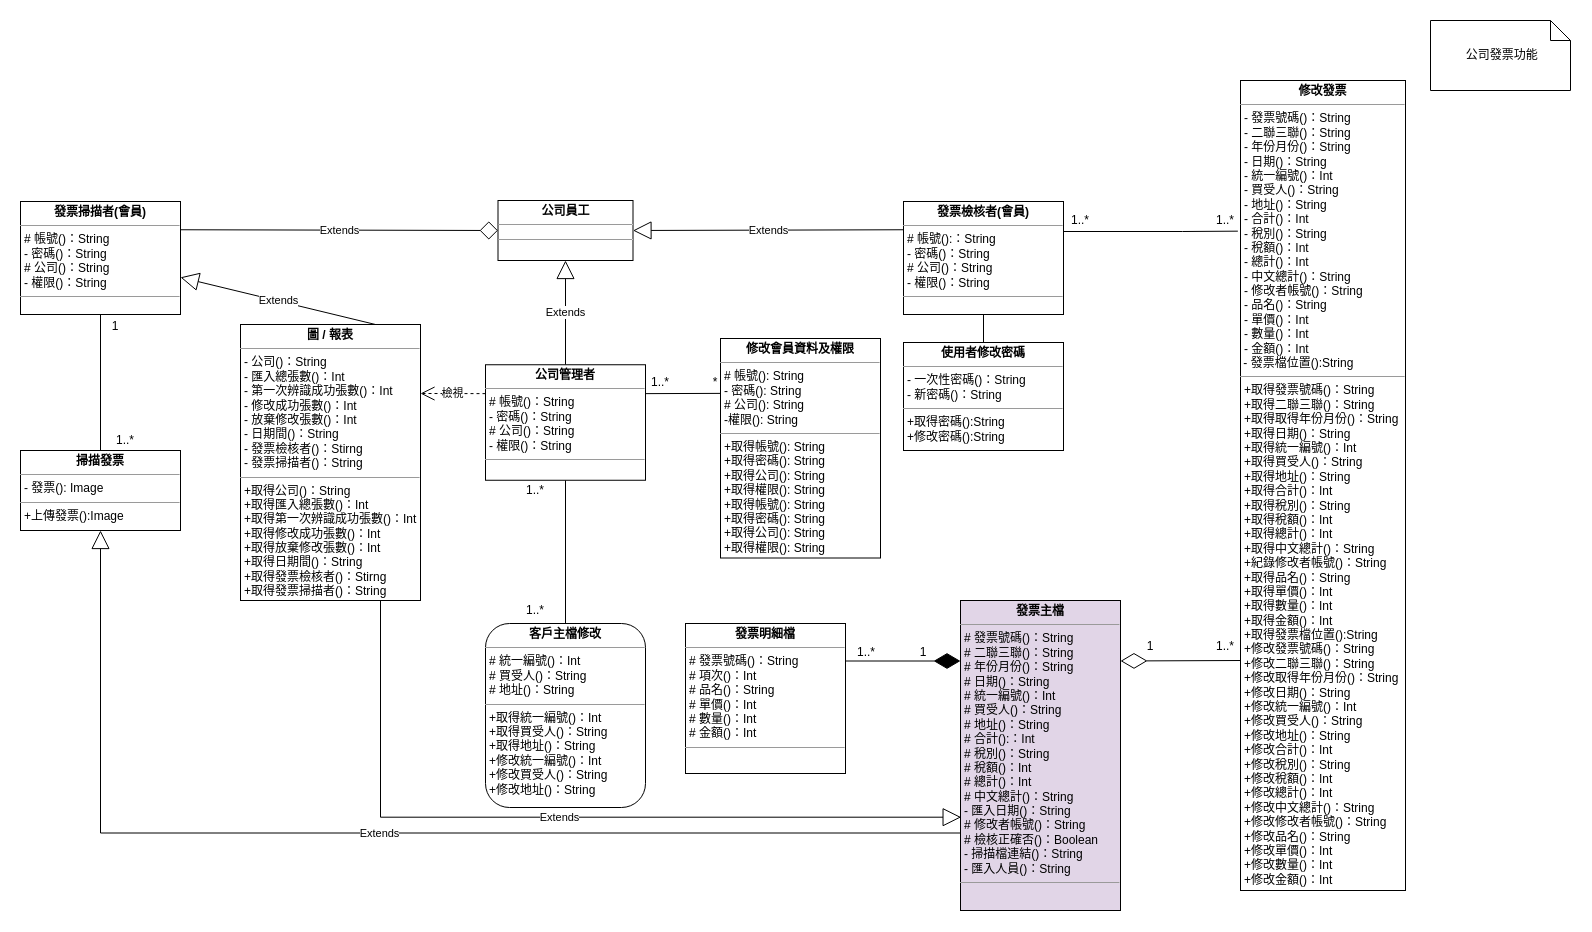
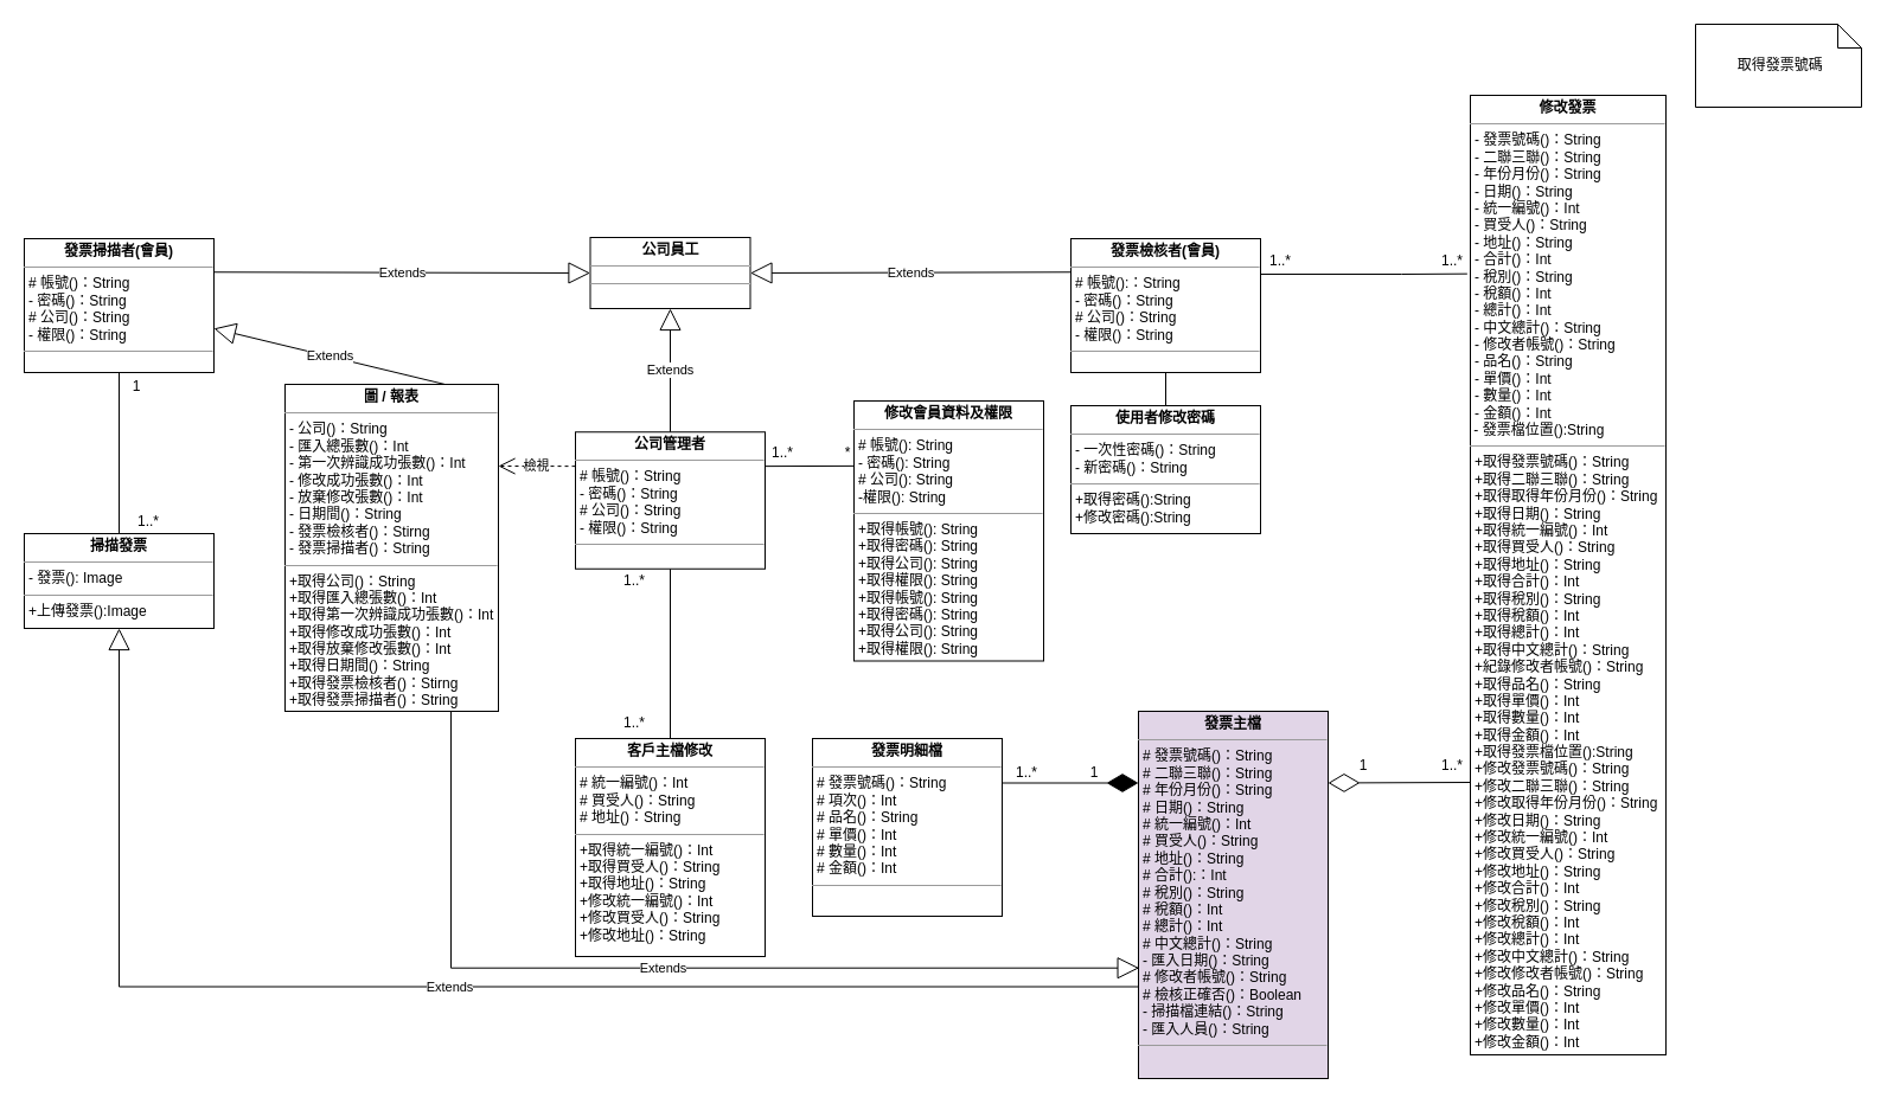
- <mxCell id="31" value="&amp;nbsp;公司發票功能" style="shape=note;size=20;whiteSpace=wrap;html=1;" parent="1" vertex="1"><mxGeometry x="1430" y="20" width="140" height="70" as="geometry" /></mxCell>
+ <mxCell id="31" value="&amp;nbsp;取得發票號碼" style="shape=note;size=20;whiteSpace=wrap;html=1;" parent="1" vertex="1"><mxGeometry x="1430" y="20" width="140" height="70" as="geometry" /></mxCell>
- <mxCell id="34" value="Extends" style="endArrow=diamond;endSize=16;endFill=0;html=1;rounded=0;exitX=1;exitY=0.25;exitDx=0;exitDy=0;entryX=0;entryY=0.5;entryDx=0;entryDy=0;" parent="1" source="33" target="16" edge="1"><mxGeometry width="160" relative="1" as="geometry"><mxPoint x="913" y="239" as="sourcePoint" /><mxPoint x="430" y="280" as="targetPoint" /></mxGeometry></mxCell>
+ <mxCell id="34" value="Extends" style="endArrow=block;endSize=16;endFill=0;html=1;rounded=0;exitX=1;exitY=0.25;exitDx=0;exitDy=0;entryX=0;entryY=0.5;entryDx=0;entryDy=0;" parent="1" source="33" target="16" edge="1"><mxGeometry width="160" relative="1" as="geometry"><mxPoint x="913" y="239" as="sourcePoint" /><mxPoint x="430" y="280" as="targetPoint" /></mxGeometry></mxCell>
- <mxCell id="2" value="&lt;p style=&quot;margin:0px;margin-top:4px;text-align:center;&quot;&gt;&lt;b&gt;客戶主檔修改&lt;/b&gt;&lt;/p&gt;&lt;hr size=&quot;1&quot;&gt;&lt;p style=&quot;border-color: var(--border-color); margin: 0px 0px 0px 4px;&quot;&gt;# 統一編號()：Int&lt;/p&gt;&lt;p style=&quot;border-color: var(--border-color); margin: 0px 0px 0px 4px;&quot;&gt;# 買受人()：String&lt;/p&gt;&lt;p style=&quot;border-color: var(--border-color); margin: 0px 0px 0px 4px;&quot;&gt;# 地址()：String&lt;/p&gt;&lt;hr size=&quot;1&quot;&gt;&lt;p style=&quot;border-color: var(--border-color); margin: 0px 0px 0px 4px;&quot;&gt;+取得統一編號()：Int&lt;br&gt;+取得買受人()：String&lt;/p&gt;&lt;p style=&quot;border-color: var(--border-color); margin: 0px 0px 0px 4px;&quot;&gt;+取得地址()：String&lt;/p&gt;&lt;p style=&quot;border-color: var(--border-color); margin: 0px 0px 0px 4px;&quot;&gt;+修改統一編號()：Int&lt;/p&gt;&lt;p style=&quot;border-color: var(--border-color); margin: 0px 0px 0px 4px;&quot;&gt;+修改買受人()：String&lt;/p&gt;&lt;p style=&quot;border-color: var(--border-color); margin: 0px 0px 0px 4px;&quot;&gt;+修改地址()：String&lt;/p&gt;&lt;p style=&quot;margin:0px;margin-left:4px;&quot;&gt;&lt;/p&gt;" style="verticalAlign=top;align=left;overflow=fill;fontSize=12;fontFamily=Helvetica;html=1;whiteSpace=wrap;rounded=1;" parent="1" vertex="1"><mxGeometry x="485" y="623" width="160" height="184" as="geometry" /></mxCell>
+ <mxCell id="2" value="&lt;p style=&quot;margin:0px;margin-top:4px;text-align:center;&quot;&gt;&lt;b&gt;客戶主檔修改&lt;/b&gt;&lt;/p&gt;&lt;hr size=&quot;1&quot;&gt;&lt;p style=&quot;border-color: var(--border-color); margin: 0px 0px 0px 4px;&quot;&gt;# 統一編號()：Int&lt;/p&gt;&lt;p style=&quot;border-color: var(--border-color); margin: 0px 0px 0px 4px;&quot;&gt;# 買受人()：String&lt;/p&gt;&lt;p style=&quot;border-color: var(--border-color); margin: 0px 0px 0px 4px;&quot;&gt;# 地址()：String&lt;/p&gt;&lt;hr size=&quot;1&quot;&gt;&lt;p style=&quot;border-color: var(--border-color); margin: 0px 0px 0px 4px;&quot;&gt;+取得統一編號()：Int&lt;br&gt;+取得買受人()：String&lt;/p&gt;&lt;p style=&quot;border-color: var(--border-color); margin: 0px 0px 0px 4px;&quot;&gt;+取得地址()：String&lt;/p&gt;&lt;p style=&quot;border-color: var(--border-color); margin: 0px 0px 0px 4px;&quot;&gt;+修改統一編號()：Int&lt;/p&gt;&lt;p style=&quot;border-color: var(--border-color); margin: 0px 0px 0px 4px;&quot;&gt;+修改買受人()：String&lt;/p&gt;&lt;p style=&quot;border-color: var(--border-color); margin: 0px 0px 0px 4px;&quot;&gt;+修改地址()：String&lt;/p&gt;&lt;p style=&quot;margin:0px;margin-left:4px;&quot;&gt;&lt;/p&gt;" style="verticalAlign=top;align=left;overflow=fill;fontSize=12;fontFamily=Helvetica;html=1;whiteSpace=wrap;" parent="1" vertex="1"><mxGeometry x="485" y="623" width="160" height="184" as="geometry" /></mxCell>
